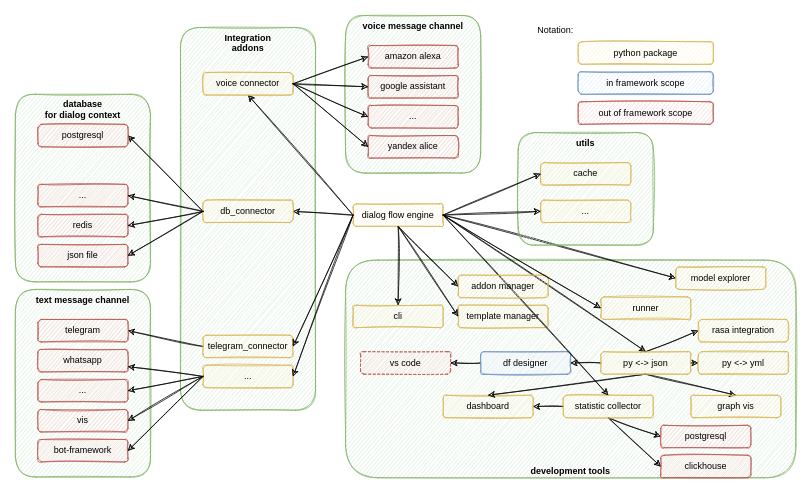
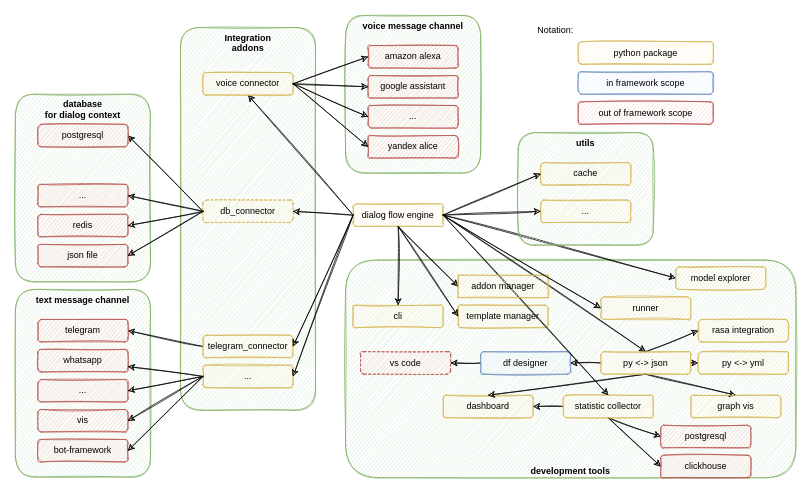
- <mxCell id="13" value="db_connector" style="rounded=1;whiteSpace=wrap;html=1;fillColor=#fff2cc;strokeColor=#d6b656;sketch=1;" parent="1" vertex="1"><mxGeometry x="270" y="266" width="120" height="30" as="geometry" /></mxCell>
+ <mxCell id="13" value="db_connector" style="rounded=1;whiteSpace=wrap;html=1;fillColor=#fff2cc;strokeColor=#d6b656;sketch=1;dashed=1;" parent="1" vertex="1"><mxGeometry x="270" y="266" width="120" height="30" as="geometry" /></mxCell>
- <mxCell id="76" value="addon manager" style="rounded=1;whiteSpace=wrap;html=1;fillColor=#fff2cc;strokeColor=#d6b656;sketch=1;" parent="1" vertex="1"><mxGeometry x="610" y="366" width="120" height="30" as="geometry" /></mxCell>
+ <mxCell id="76" value="addon manager" style="whiteSpace=wrap;html=1;fillColor=#fff2cc;strokeColor=#d6b656;sketch=1;rounded=0;" parent="1" vertex="1"><mxGeometry x="610" y="366" width="120" height="30" as="geometry" /></mxCell>
